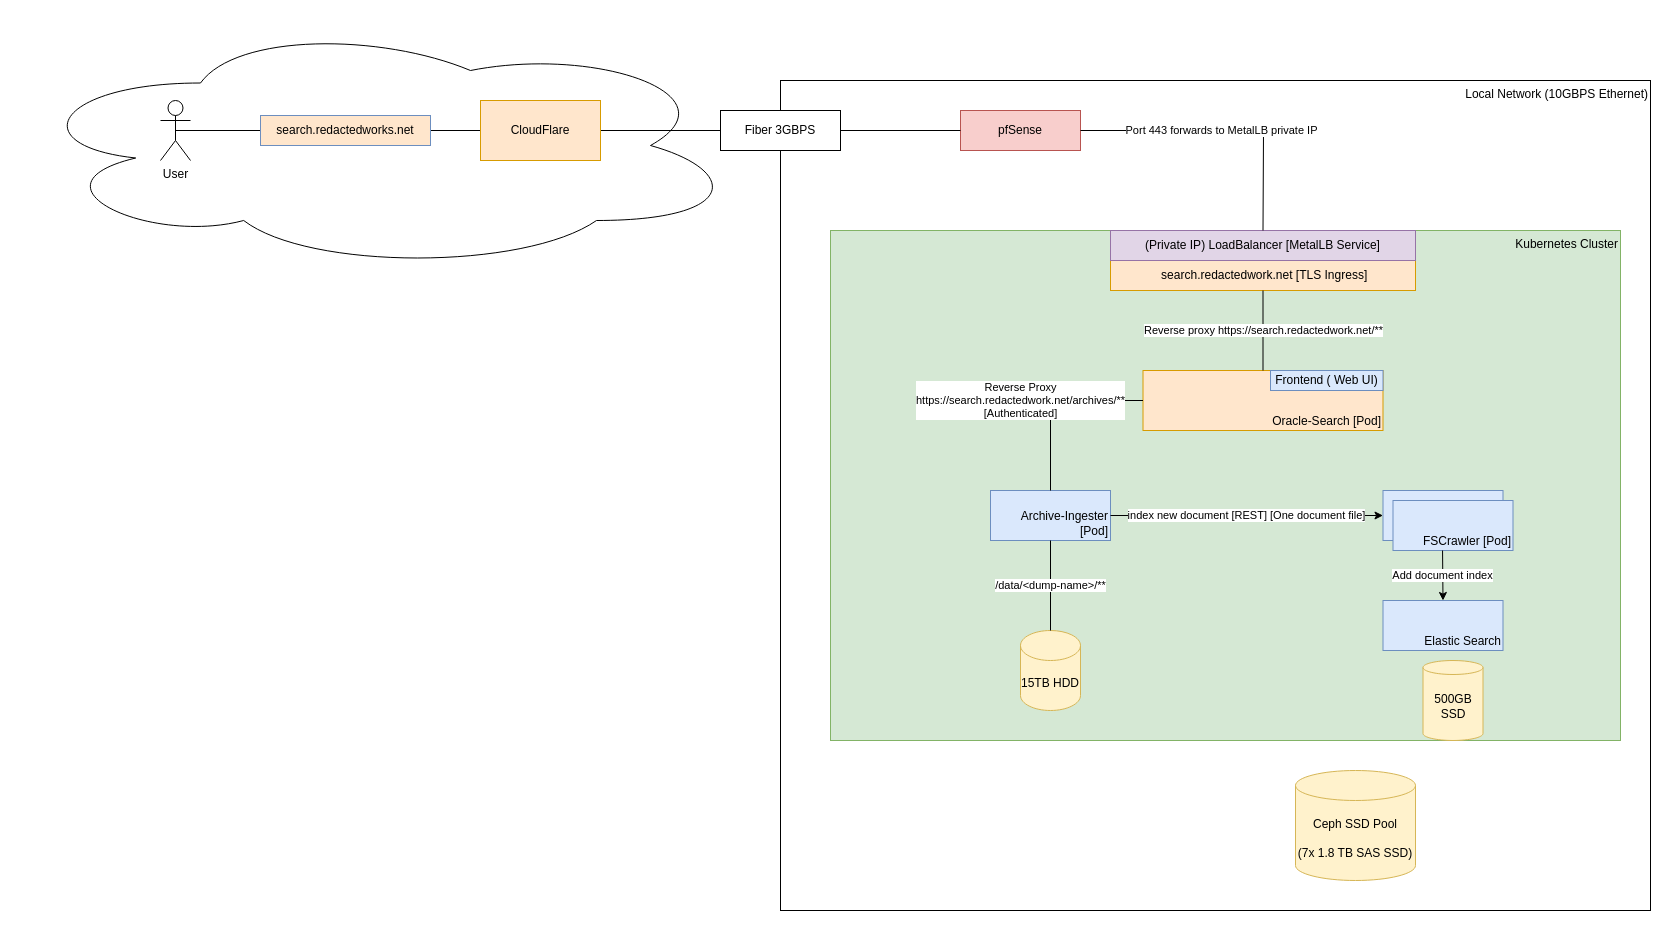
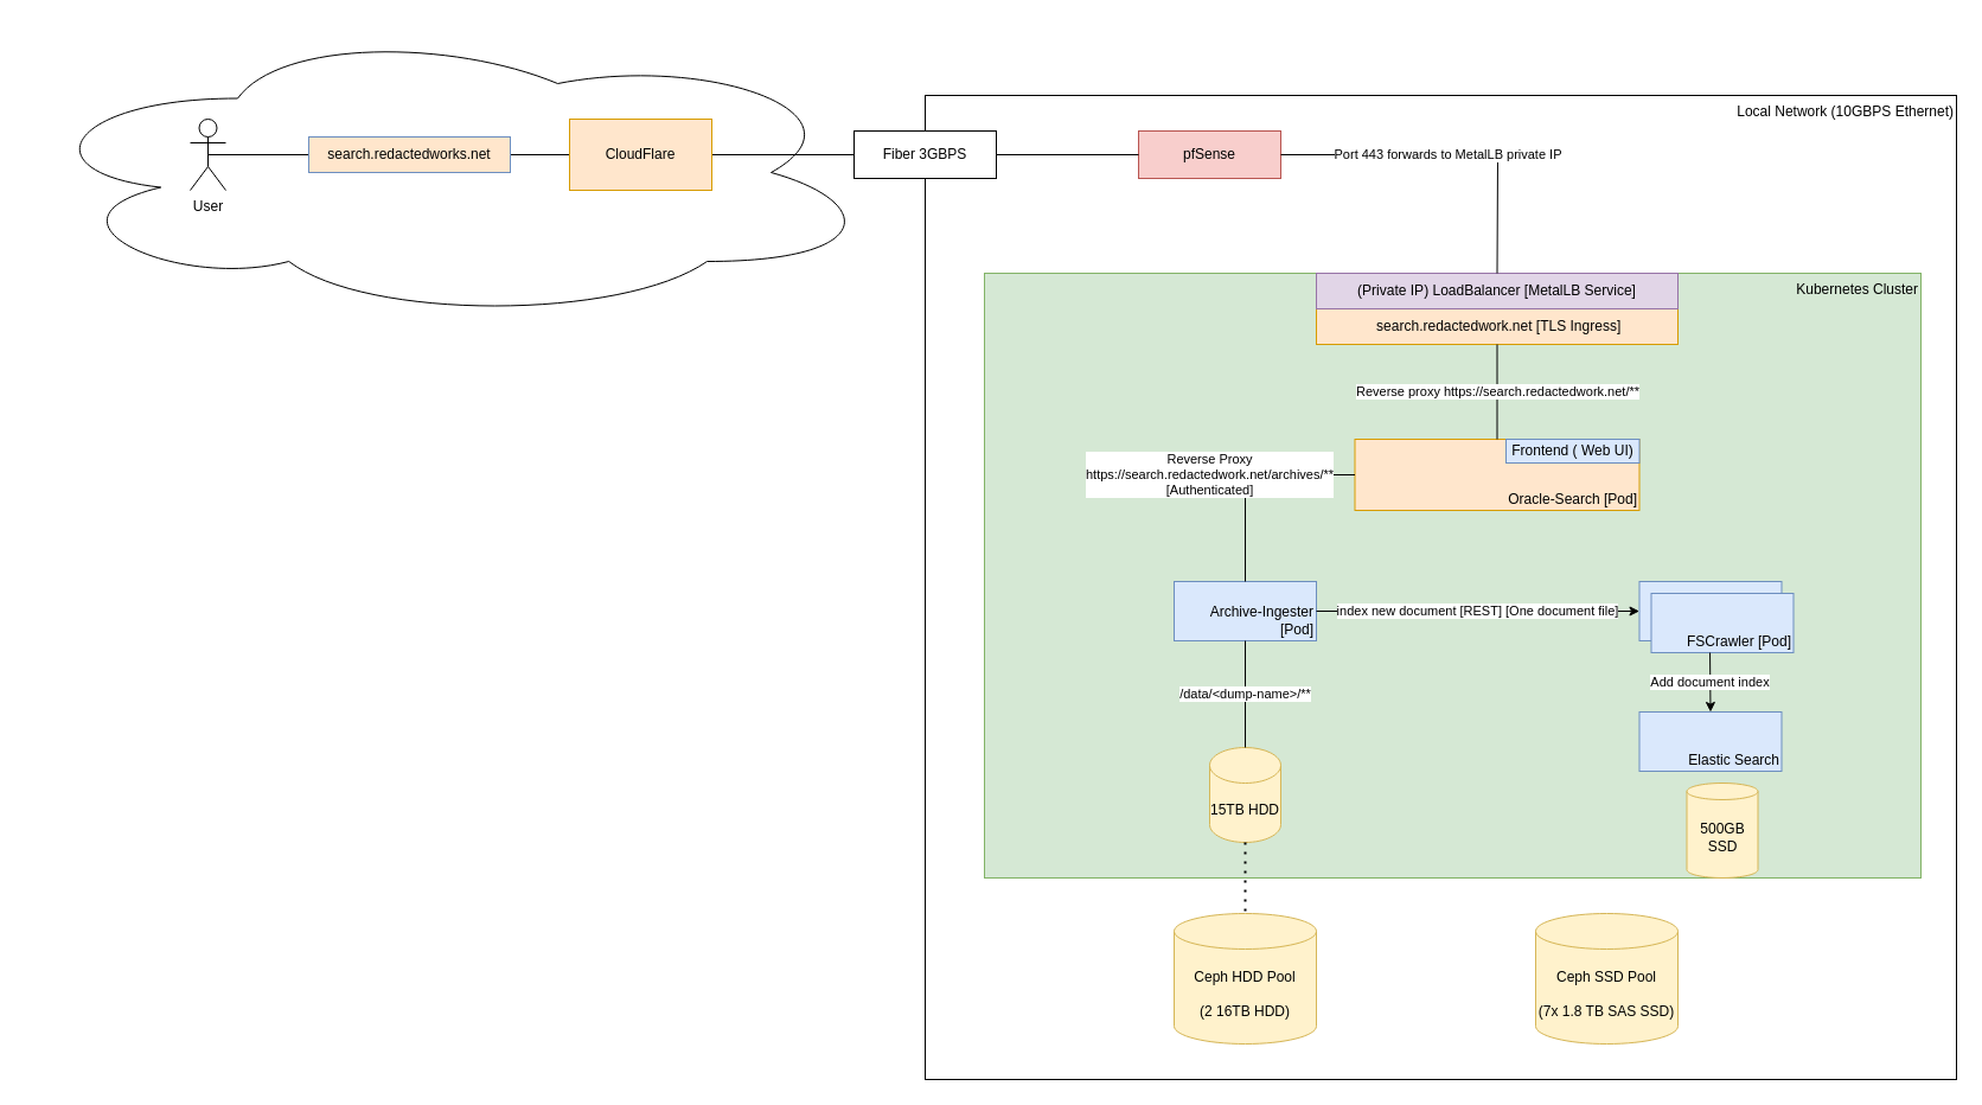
+ <mxCell id="27" value="" style="endArrow=none;dashed=1;html=1;dashPattern=1 3;strokeWidth=2;rounded=0;exitX=0.5;exitY=1;exitDx=0;exitDy=0;exitPerimeter=0;entryX=0.5;entryY=0;entryDx=0;entryDy=0;entryPerimeter=0;" edge="1" parent="1" source="11" target="4"><mxGeometry width="50" height="50" relative="1" as="geometry"><mxPoint x="1130" y="710" as="sourcePoint" /><mxPoint x="1180" y="660" as="targetPoint" /></mxGeometry></mxCell>
+ <mxCell id="4" value="Ceph HDD Pool&lt;br&gt;&lt;br&gt;(2 16TB HDD)" style="shape=cylinder3;whiteSpace=wrap;html=1;boundedLbl=1;backgroundOutline=1;size=15;fillColor=#fff2cc;strokeColor=#d6b656;" vertex="1" parent="1"><mxGeometry x="990" y="770" width="120" height="110" as="geometry" /></mxCell>
